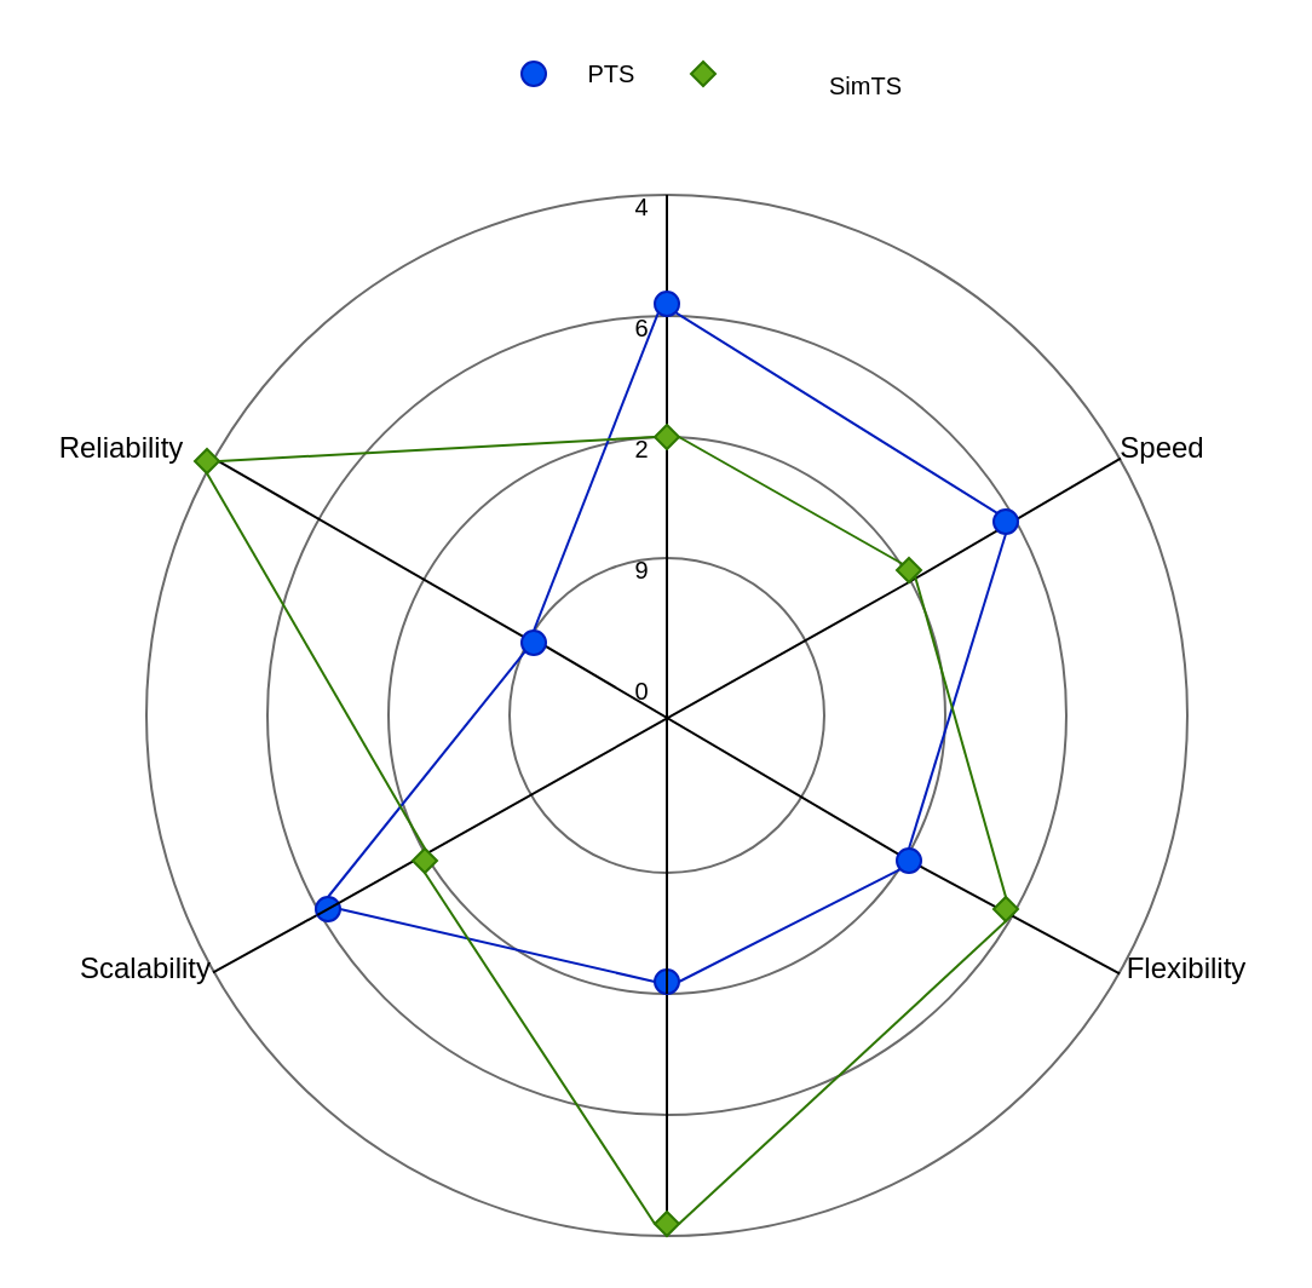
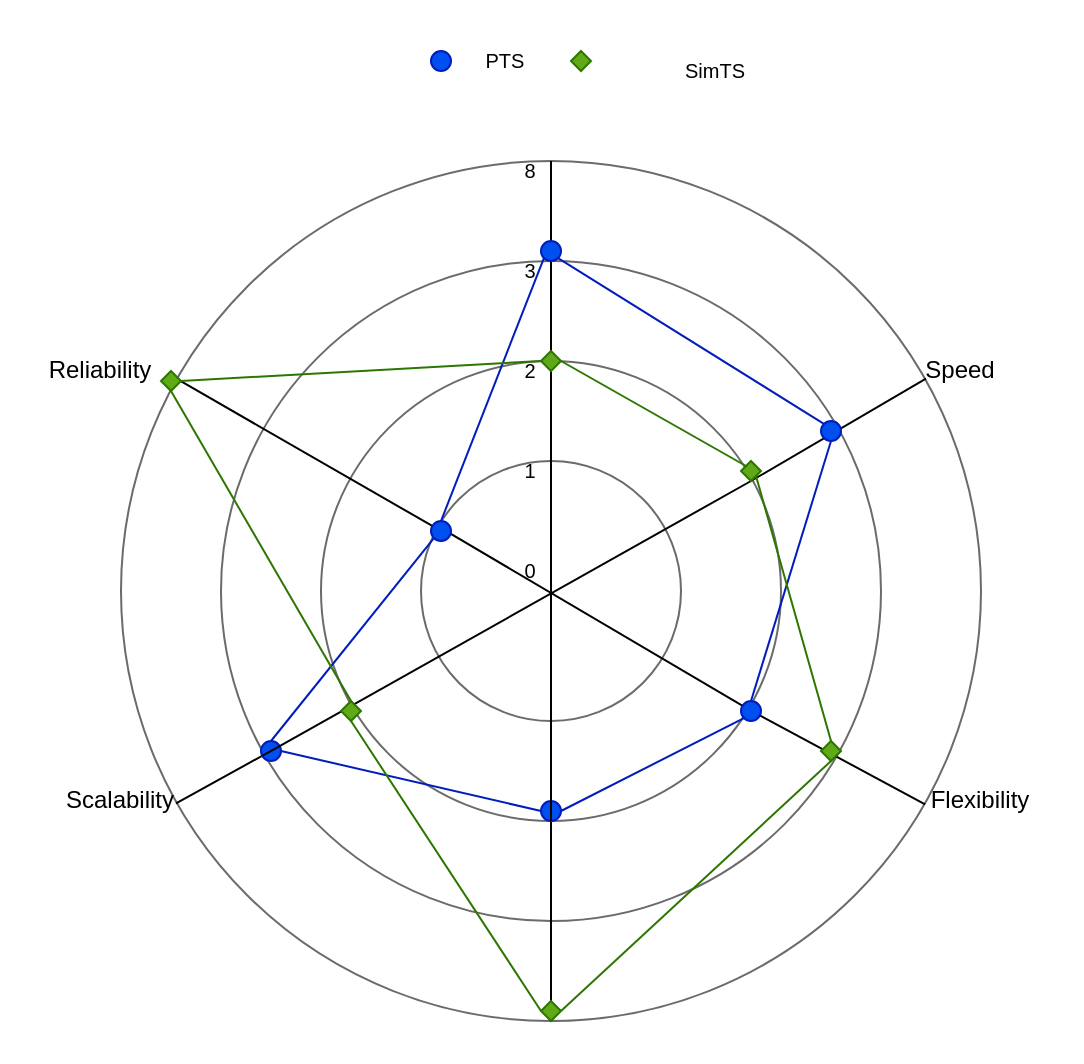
- <mxCell id="9" value="&lt;font style=&quot;font-size: 10px;&quot;&gt;4&lt;/font&gt;" style="text;html=1;align=center;verticalAlign=middle;whiteSpace=wrap;rounded=0;" vertex="1" parent="1"><mxGeometry x="260" y="80" width="10" height="10" as="geometry" /></mxCell>
+ <mxCell id="9" value="&lt;font style=&quot;font-size: 10px;&quot;&gt;8&lt;/font&gt;" style="text;html=1;align=center;verticalAlign=middle;whiteSpace=wrap;rounded=0;" vertex="1" parent="1"><mxGeometry x="260" y="80" width="10" height="10" as="geometry" /></mxCell>
- <mxCell id="10" value="&lt;font style=&quot;font-size: 10px;&quot;&gt;6&lt;/font&gt;" style="text;html=1;align=center;verticalAlign=middle;whiteSpace=wrap;rounded=0;" vertex="1" parent="1"><mxGeometry x="260" y="130" width="10" height="10" as="geometry" /></mxCell>
+ <mxCell id="10" value="&lt;font style=&quot;font-size: 10px;&quot;&gt;3&lt;/font&gt;" style="text;html=1;align=center;verticalAlign=middle;whiteSpace=wrap;rounded=0;" vertex="1" parent="1"><mxGeometry x="260" y="130" width="10" height="10" as="geometry" /></mxCell>
- <mxCell id="12" value="&lt;font style=&quot;font-size: 10px;&quot;&gt;9&lt;/font&gt;" style="text;html=1;align=center;verticalAlign=middle;whiteSpace=wrap;rounded=0;" vertex="1" parent="1"><mxGeometry x="260" y="230" width="10" height="10" as="geometry" /></mxCell>
+ <mxCell id="12" value="&lt;font style=&quot;font-size: 10px;&quot;&gt;1&lt;/font&gt;" style="text;html=1;align=center;verticalAlign=middle;whiteSpace=wrap;rounded=0;" vertex="1" parent="1"><mxGeometry x="260" y="230" width="10" height="10" as="geometry" /></mxCell>
